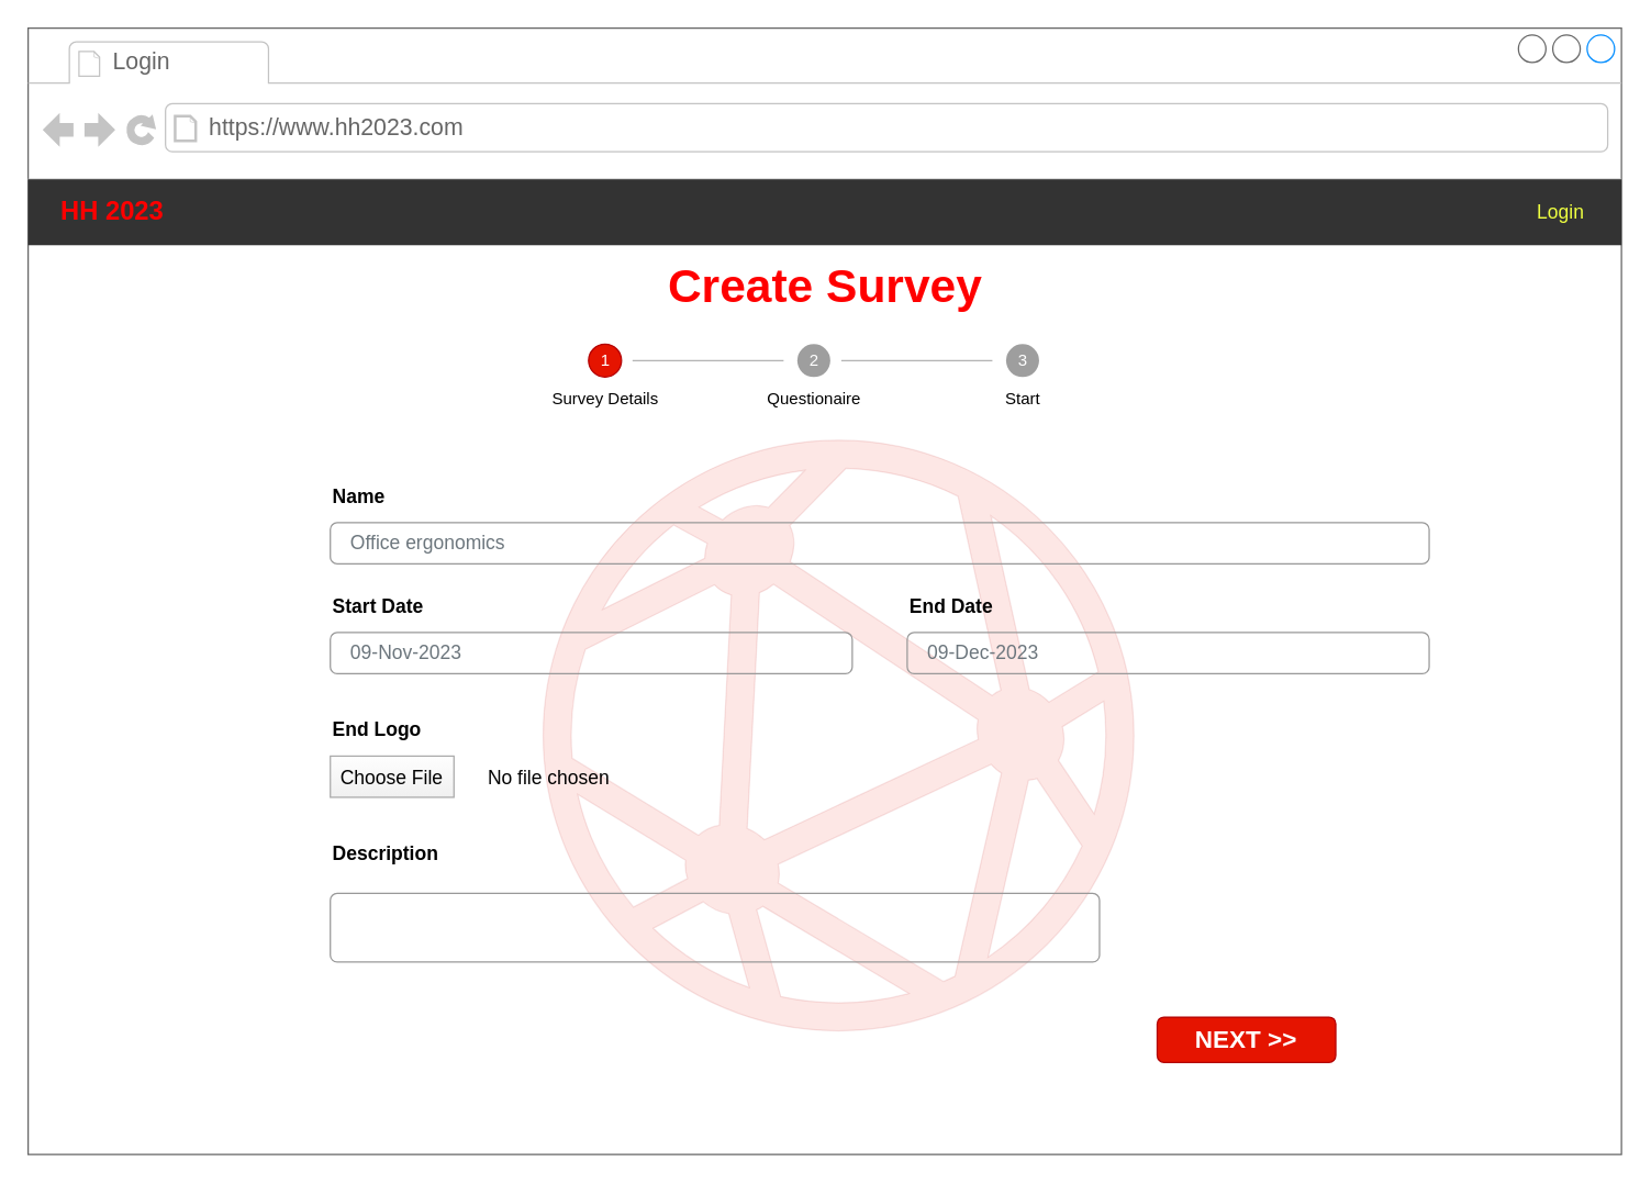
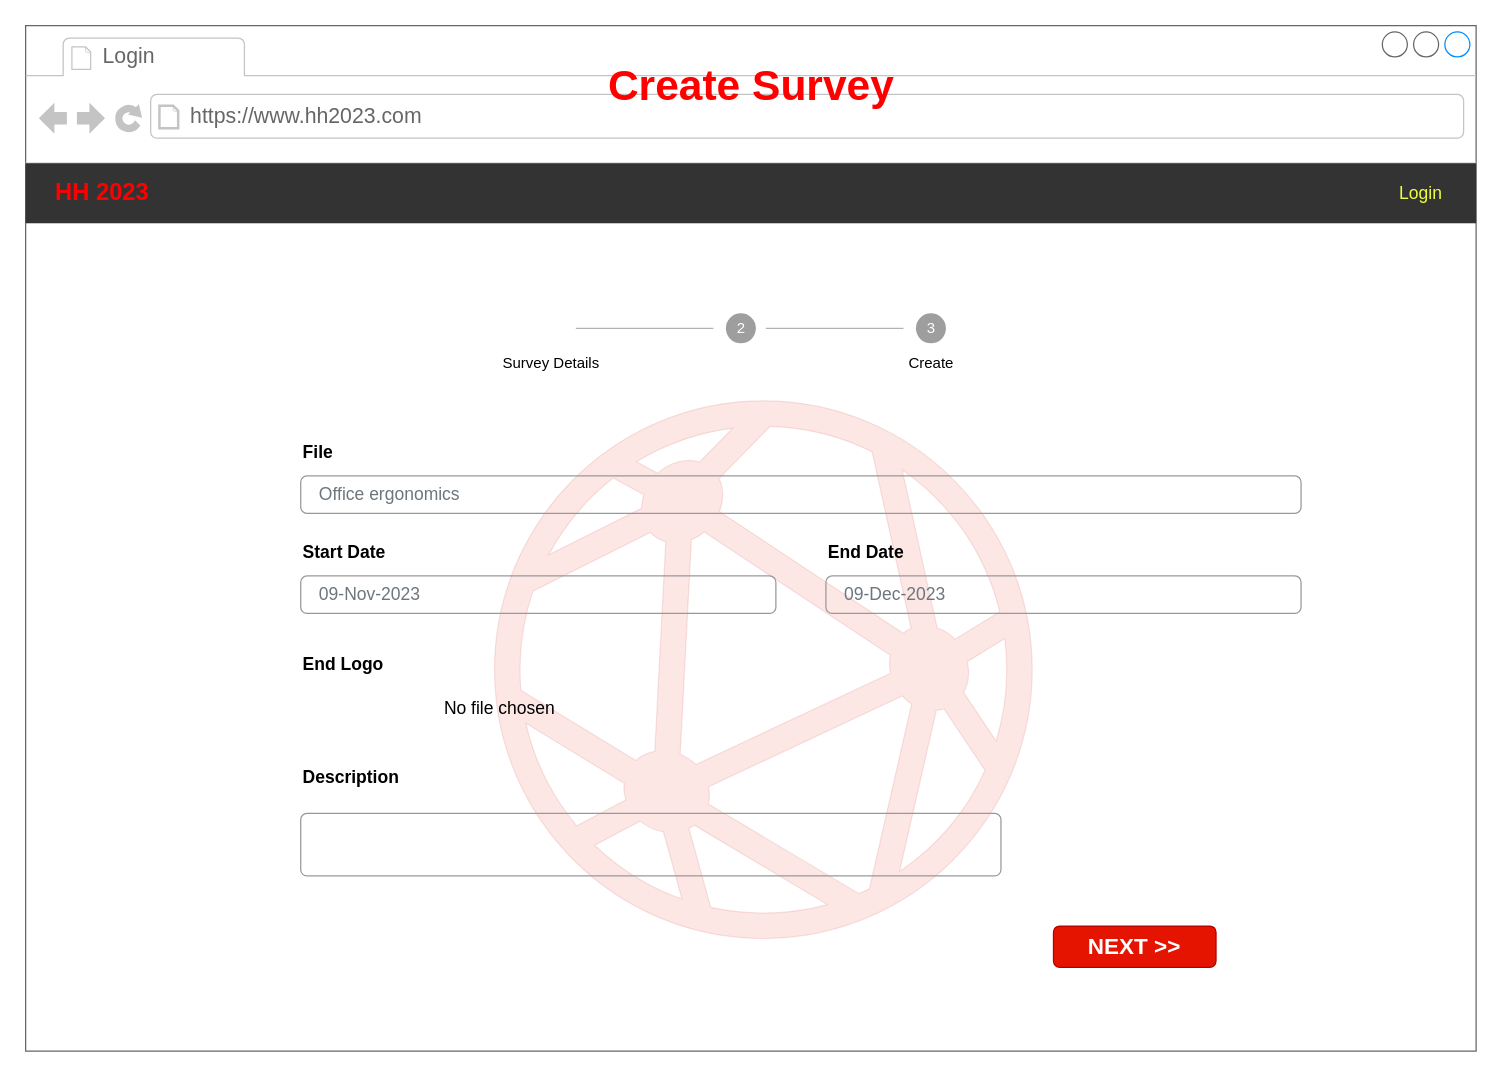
- <mxCell id="8" value="Create Survey" style="text;strokeColor=none;fillColor=none;html=1;fontSize=34;fontStyle=1;verticalAlign=middle;align=center;fontColor=#FF0000;" vertex="1" parent="2"><mxGeometry x="440" y="158" width="280" height="60" as="geometry" /></mxCell>
+ <mxCell id="8" value="Create Survey" style="text;strokeColor=none;fillColor=none;html=1;fontSize=34;fontStyle=1;verticalAlign=middle;align=center;fontColor=#FF0000;" vertex="1" parent="2"><mxGeometry x="440" y="18" width="280" height="60" as="geometry" /></mxCell>
- <mxCell id="21" value="1" style="shape=ellipse;fontSize=12;strokeColor=#B20000;fillColor=#e51400;fontColor=#ffffff;align=center;verticalAlign=middle;html=1;" vertex="1" parent="2"><mxGeometry x="408" y="230" width="24" height="24" as="geometry" /></mxCell>
- <mxCell id="25" value="Questionaire" style="shape=rect;fontColor=#4d4d4dlfontSize=13;strokeColor=none;fillColor=none;html=1;" vertex="1" parent="2"><mxGeometry x="522" y="260" width="100" height="20" as="geometry" /></mxCell>
- <mxCell id="28" value="Start" style="shape=rect;fontColor=#4d4d4dlfontSize=13;strokeColor=none;fillColor=none;align=center;verticalAlign=middle;html=1;" vertex="1" parent="2"><mxGeometry x="674" y="260" width="100" height="20" as="geometry" /></mxCell>
+ <mxCell id="28" value="Create" style="shape=rect;fontColor=#4d4d4dlfontSize=13;strokeColor=none;fillColor=none;align=center;verticalAlign=middle;html=1;" vertex="1" parent="2"><mxGeometry x="674" y="260" width="100" height="20" as="geometry" /></mxCell>
- <mxCell id="9" value="Name" style="fillColor=none;strokeColor=none;align=left;fontSize=14;fontStyle=1" vertex="1" parent="2"><mxGeometry x="220" y="320" width="260" height="40" as="geometry" /></mxCell>
+ <mxCell id="9" value="File" style="fillColor=none;strokeColor=none;align=left;fontSize=14;fontStyle=1" vertex="1" parent="2"><mxGeometry x="220" y="320" width="260" height="40" as="geometry" /></mxCell>
- <mxCell id="17" value="Choose File" style="fillColor=#FEFEFE;strokeColor=#AAAAAA;fontSize=14;gradientColor=#F0F0F0;" vertex="1" parent="2"><mxGeometry x="220" y="530" width="90" height="30" as="geometry" /></mxCell>
